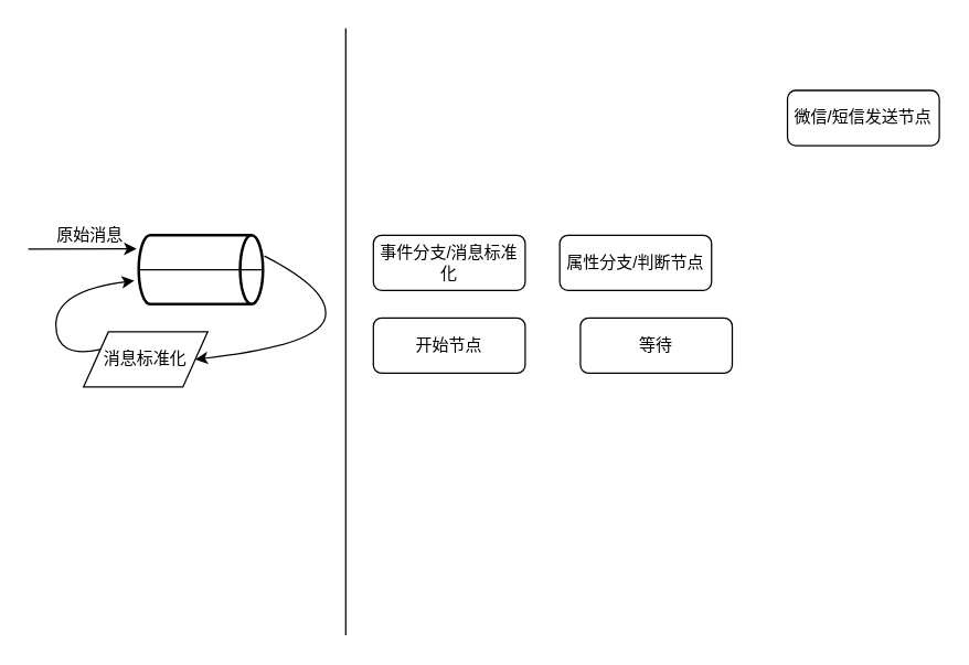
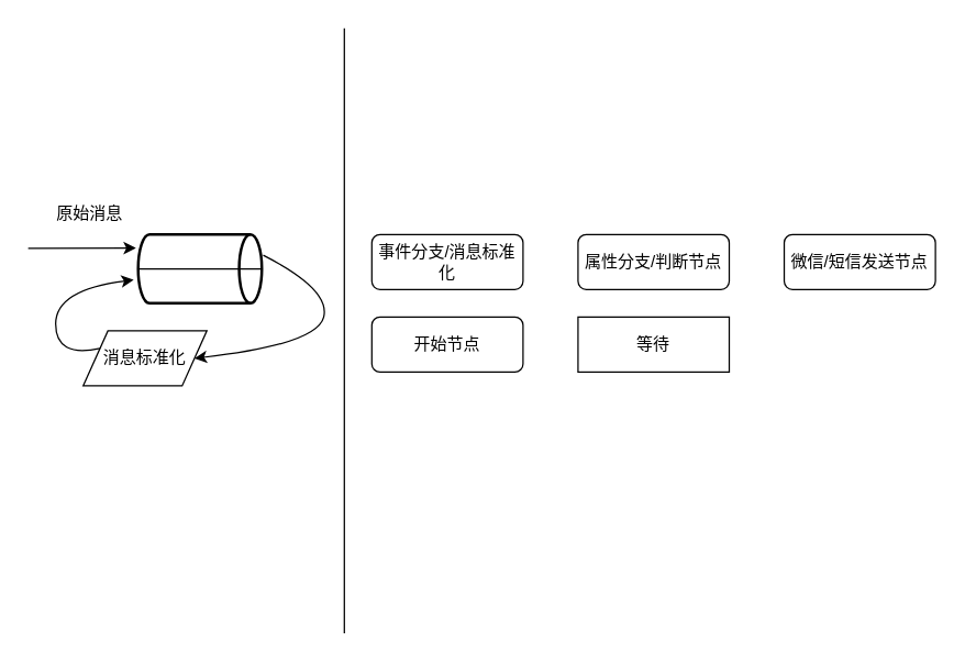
- <mxCell id="15" value="微信/短信发送节点" style="rounded=1;whiteSpace=wrap;html=1;" vertex="1" parent="1"><mxGeometry x="570" y="65" width="110" height="40" as="geometry" /></mxCell>
+ <mxCell id="15" value="微信/短信发送节点" style="rounded=1;whiteSpace=wrap;html=1;" vertex="1" parent="1"><mxGeometry x="570" y="170" width="110" height="40" as="geometry" /></mxCell>
- <mxCell id="7" value="原始消息" style="text;html=1;strokeColor=none;fillColor=none;align=center;verticalAlign=middle;whiteSpace=wrap;rounded=0;" vertex="1" parent="1"><mxGeometry x="40" y="160" width="50" height="20" as="geometry" /></mxCell>
+ <mxCell id="7" value="原始消息" style="text;html=1;strokeColor=none;fillColor=none;align=center;verticalAlign=middle;whiteSpace=wrap;rounded=0;" vertex="1" parent="1"><mxGeometry x="40" y="145" width="50" height="20" as="geometry" /></mxCell>
- <mxCell id="13" value="属性分支/判断节点" style="rounded=1;whiteSpace=wrap;html=1;" vertex="1" parent="1"><mxGeometry x="405" y="170" width="110" height="40" as="geometry" /></mxCell>
+ <mxCell id="13" value="属性分支/判断节点" style="rounded=1;whiteSpace=wrap;html=1;" vertex="1" parent="1"><mxGeometry x="420" y="170" width="110" height="40" as="geometry" /></mxCell>
- <mxCell id="14" value="等待" style="rounded=1;whiteSpace=wrap;html=1;" vertex="1" parent="1"><mxGeometry x="420" y="230" width="110" height="40" as="geometry" /></mxCell>
+ <mxCell id="14" value="等待" style="whiteSpace=wrap;html=1;rounded=0;" vertex="1" parent="1"><mxGeometry x="420" y="230" width="110" height="40" as="geometry" /></mxCell>
